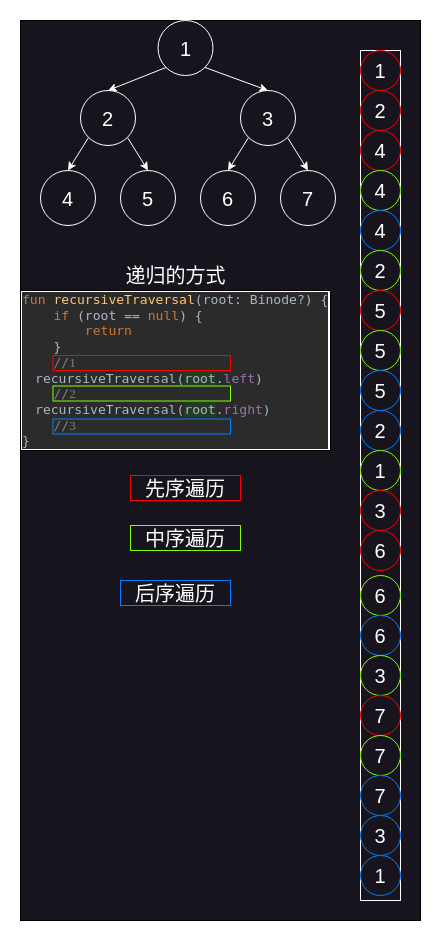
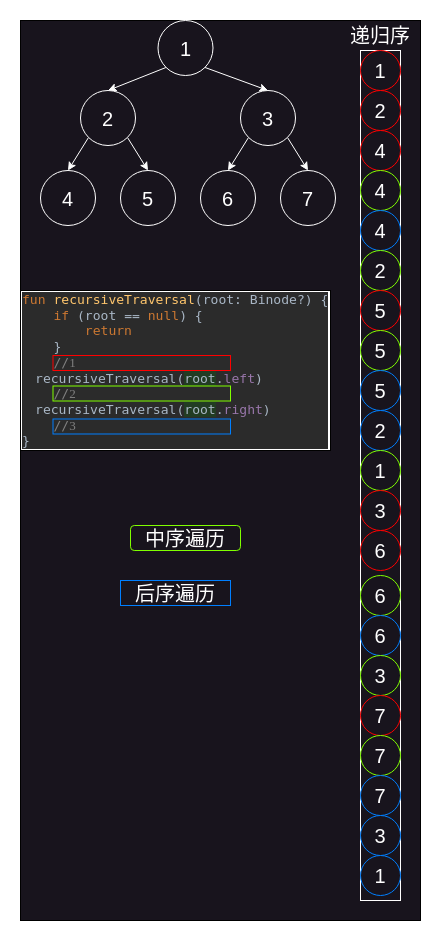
+ <mxCell id="18" value="递归序" style="text;html=1;strokeColor=none;fillColor=none;align=center;verticalAlign=middle;whiteSpace=wrap;rounded=0;fontSize=20;fontColor=#FFFFFF;" parent="1" vertex="1"><mxGeometry x="340" width="80" height="30" as="geometry" y="20" /></mxCell>
- <mxCell id="46" value="递归的方式" style="text;html=1;strokeColor=none;fillColor=none;align=center;verticalAlign=middle;whiteSpace=wrap;rounded=0;fontSize=20;fontColor=#FFFFFF;" parent="1" vertex="1"><mxGeometry x="116.5" y="260" width="117" height="30" as="geometry" /></mxCell>
- <mxCell id="43" value="先序遍历" style="rounded=0;whiteSpace=wrap;html=1;fontSize=20;fontColor=#FFFFFF;fillColor=none;strokeColor=#FF0000;" parent="1" vertex="1"><mxGeometry x="130" y="475" width="110" height="25" as="geometry" /></mxCell>
- <mxCell id="44" value="中序遍历" style="rounded=0;whiteSpace=wrap;html=1;fontSize=20;fontColor=#FFFFFF;fillColor=none;strokeColor=#80FF00;" parent="1" vertex="1"><mxGeometry x="130" y="525" width="110" height="25" as="geometry" /></mxCell>
+ <mxCell id="44" value="中序遍历" style="whiteSpace=wrap;html=1;fontSize=20;fontColor=#FFFFFF;fillColor=none;strokeColor=#80FF00;rounded=1;" parent="1" vertex="1"><mxGeometry x="130" y="525" width="110" height="25" as="geometry" /></mxCell>
